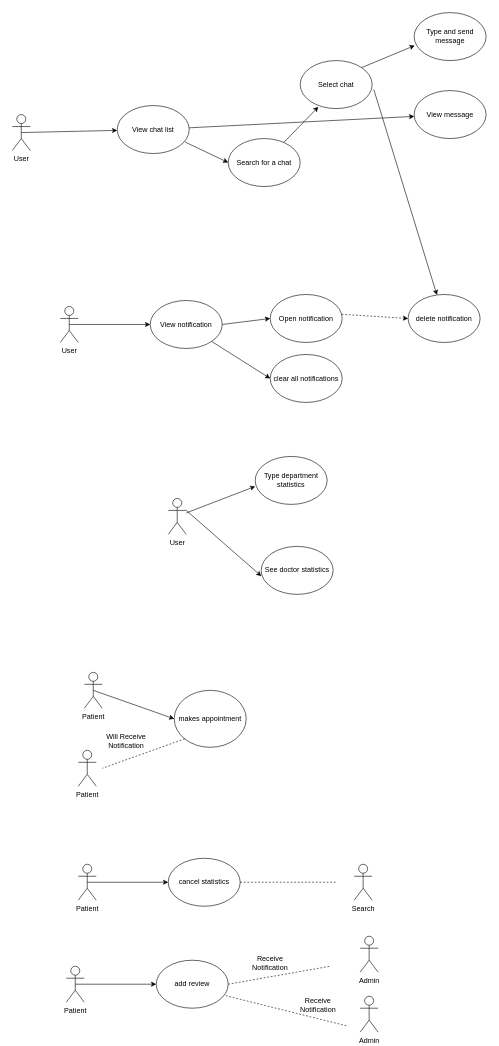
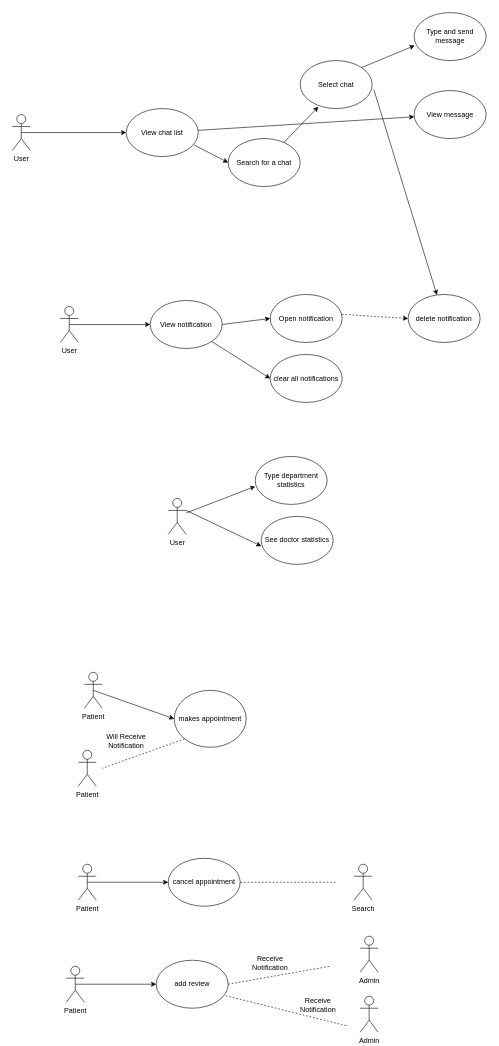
- <mxCell id="3" value="View chat list" style="ellipse;whiteSpace=wrap;html=1;" vertex="1" parent="1"><mxGeometry x="195" y="175" width="120" height="80" as="geometry" /></mxCell>
+ <mxCell id="3" value="View chat list" style="ellipse;whiteSpace=wrap;html=1;" vertex="1" parent="1"><mxGeometry x="210" y="180" width="120" height="80" as="geometry" /></mxCell>
- <mxCell id="18" value="See doctor statistics" style="ellipse;whiteSpace=wrap;html=1;" vertex="1" parent="1"><mxGeometry x="435" y="910" width="120" height="80" as="geometry" /></mxCell>
+ <mxCell id="18" value="See doctor statistics" style="ellipse;whiteSpace=wrap;html=1;" vertex="1" parent="1"><mxGeometry x="435" y="860" width="120" height="80" as="geometry" /></mxCell>
- <mxCell id="32" value="cancel statistics" style="ellipse;whiteSpace=wrap;html=1;" vertex="1" parent="1"><mxGeometry x="280" y="1430" width="120" height="80" as="geometry" /></mxCell>
+ <mxCell id="32" value="cancel appointment" style="ellipse;whiteSpace=wrap;html=1;" vertex="1" parent="1"><mxGeometry x="280" y="1430" width="120" height="80" as="geometry" /></mxCell>
